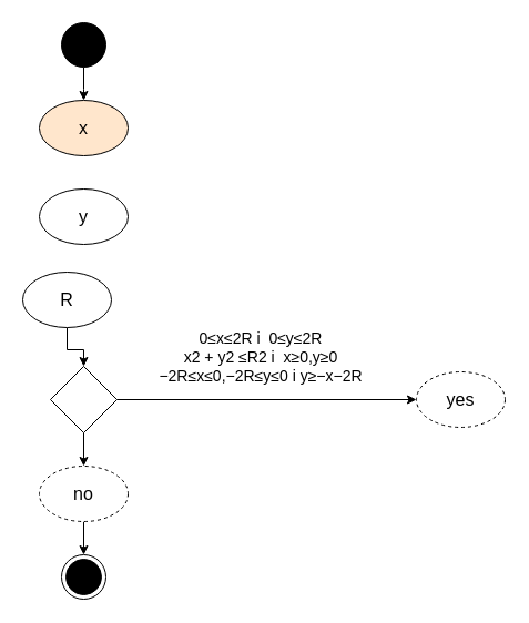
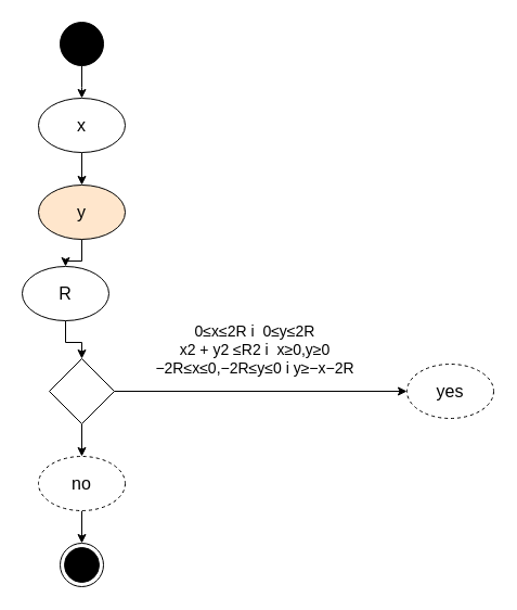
- <mxCell id="5" value="&lt;font style=&quot;font-size: 16px;&quot;&gt;x&lt;/font&gt;" style="ellipse;whiteSpace=wrap;html=1;fillColor=#ffe6cc;" vertex="1" parent="1"><mxGeometry x="35" y="90" width="80" height="50" as="geometry" /></mxCell>
+ <mxCell id="5" value="&lt;font style=&quot;font-size: 16px;&quot;&gt;x&lt;/font&gt;" style="ellipse;whiteSpace=wrap;html=1;" vertex="1" parent="1"><mxGeometry x="35" y="90" width="80" height="50" as="geometry" /></mxCell>
+ <mxCell id="4" style="edgeStyle=orthogonalEdgeStyle;rounded=0;orthogonalLoop=1;jettySize=auto;html=1;entryX=0.5;entryY=0;entryDx=0;entryDy=0;" edge="1" parent="1" source="5" target="7"><mxGeometry relative="1" as="geometry"><mxPoint x="75" y="180" as="targetPoint" /></mxGeometry></mxCell>
- <mxCell id="7" value="&lt;font style=&quot;font-size: 16px;&quot;&gt;y&lt;/font&gt;" style="ellipse;whiteSpace=wrap;html=1;" vertex="1" parent="1"><mxGeometry x="35" y="170" width="80" height="50" as="geometry" /></mxCell>
+ <mxCell id="7" value="&lt;font style=&quot;font-size: 16px;&quot;&gt;y&lt;/font&gt;" style="ellipse;whiteSpace=wrap;html=1;fillColor=#ffe6cc;" vertex="1" parent="1"><mxGeometry x="35" y="170" width="80" height="50" as="geometry" /></mxCell>
+ <mxCell id="6" style="edgeStyle=orthogonalEdgeStyle;rounded=0;orthogonalLoop=1;jettySize=auto;html=1;entryX=0.5;entryY=0;entryDx=0;entryDy=0;" edge="1" parent="1" source="7" target="9"><mxGeometry relative="1" as="geometry" /></mxCell>
